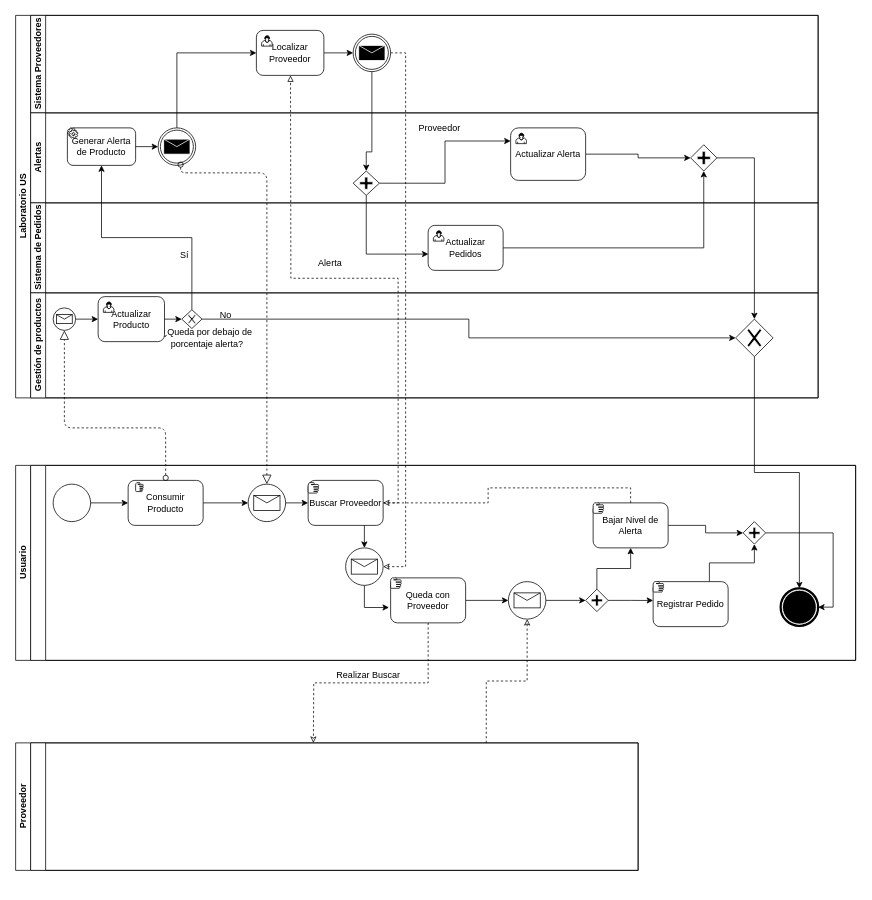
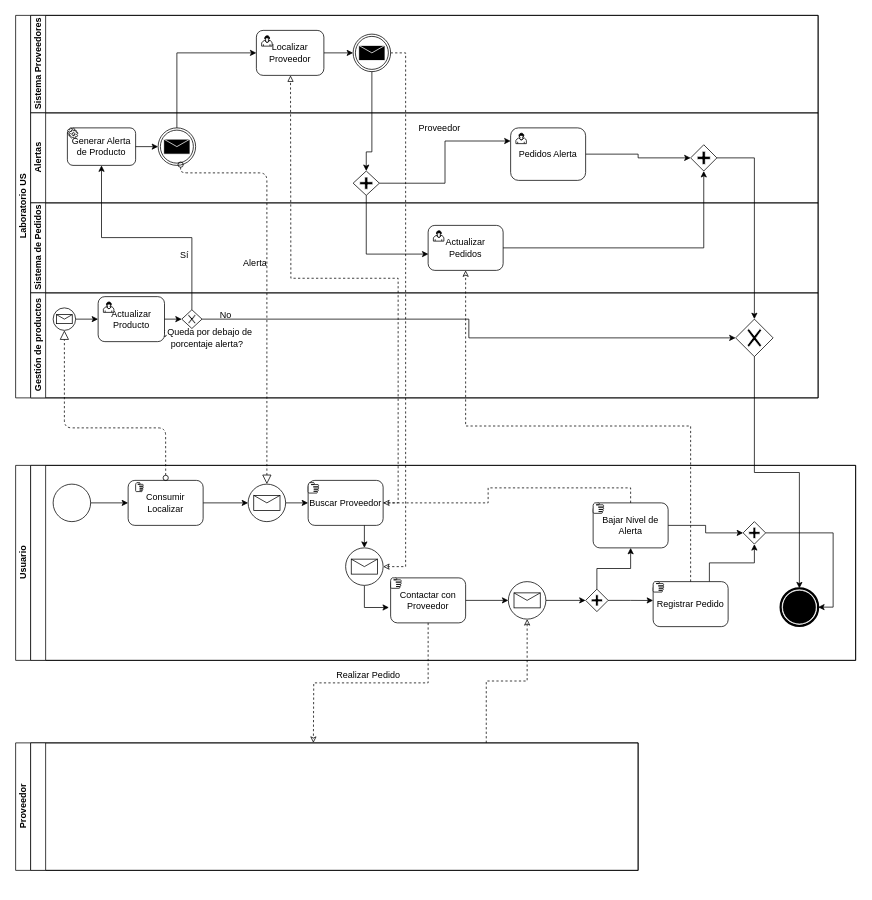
- <mxCell id="17" value="Actualizar Alerta" style="html=1;whiteSpace=wrap;rounded=1;dropTarget=0;" parent="8" vertex="1"><mxGeometry x="640" y="20" width="100" height="70" as="geometry" /></mxCell>
+ <mxCell id="17" value="Pedidos Alerta" style="html=1;whiteSpace=wrap;rounded=1;dropTarget=0;" parent="8" vertex="1"><mxGeometry x="640" y="20" width="100" height="70" as="geometry" /></mxCell>
- <mxCell id="24" value="Alerta" style="text;html=1;align=center;verticalAlign=middle;resizable=0;points=[];autosize=1;" parent="22" vertex="1"><mxGeometry x="374" y="70" width="50" height="20" as="geometry" /></mxCell>
+ <mxCell id="24" value="Alerta" style="text;html=1;align=center;verticalAlign=middle;resizable=0;points=[];autosize=1;" parent="22" vertex="1"><mxGeometry x="274" y="70" width="50" height="20" as="geometry" /></mxCell>
- <mxCell id="50" value="Consumir Producto" style="shape=ext;rounded=1;html=1;whiteSpace=wrap;" parent="46" vertex="1"><mxGeometry x="130" y="20" width="100" height="60" as="geometry" /></mxCell>
+ <mxCell id="50" value="Consumir Localizar" style="shape=ext;rounded=1;html=1;whiteSpace=wrap;" parent="46" vertex="1"><mxGeometry x="130" y="20" width="100" height="60" as="geometry" /></mxCell>
+ <mxCell id="86" style="edgeStyle=orthogonalEdgeStyle;rounded=0;orthogonalLoop=1;jettySize=auto;html=1;exitX=0.5;exitY=0;exitDx=0;exitDy=0;entryX=0.5;entryY=1;entryDx=0;entryDy=0;endArrow=classic;endFill=0;dashed=1;" parent="1" source="66" target="25" edge="1"><mxGeometry relative="1" as="geometry" /></mxCell>
- <mxCell id="61" value="Queda con Proveedor" style="shape=ext;rounded=1;html=1;whiteSpace=wrap;" parent="46" vertex="1"><mxGeometry x="480" y="150" width="100" height="60" as="geometry" /></mxCell>
+ <mxCell id="61" value="Contactar con Proveedor" style="shape=ext;rounded=1;html=1;whiteSpace=wrap;" parent="46" vertex="1"><mxGeometry x="480" y="150" width="100" height="60" as="geometry" /></mxCell>
- <mxCell id="85" value="Realizar Buscar" style="text;html=1;align=center;verticalAlign=middle;resizable=0;points=[];autosize=1;" parent="1" vertex="1"><mxGeometry x="440" y="890" width="100" height="20" as="geometry" /></mxCell>
+ <mxCell id="85" value="Realizar Pedido" style="text;html=1;align=center;verticalAlign=middle;resizable=0;points=[];autosize=1;" parent="1" vertex="1"><mxGeometry x="440" y="890" width="100" height="20" as="geometry" /></mxCell>
